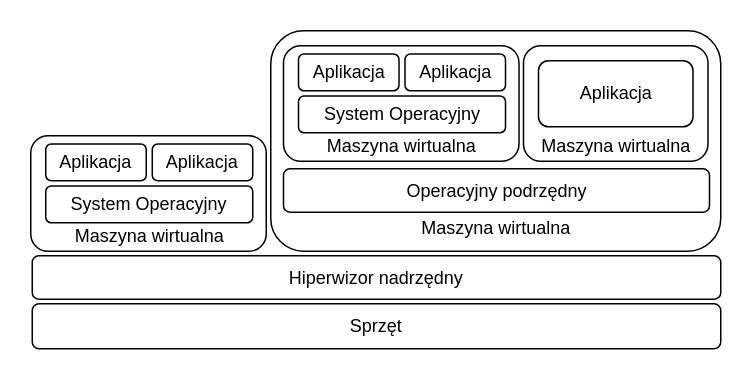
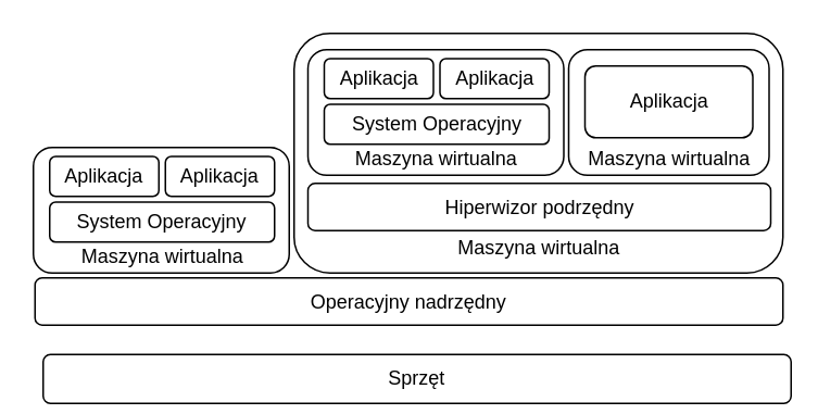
- <mxCell id="19" value="Operacyjny podrzędny" style="rounded=1;whiteSpace=wrap;html=1;fillColor=none;" vertex="1" parent="1"><mxGeometry x="188.5" y="112" width="284" height="29" as="geometry" /></mxCell>
+ <mxCell id="19" value="Hiperwizor podrzędny" style="rounded=1;whiteSpace=wrap;html=1;fillColor=none;" vertex="1" parent="1"><mxGeometry x="188.5" y="112" width="284" height="29" as="geometry" /></mxCell>
- <mxCell id="6" value="Hiperwizor nadrzędny" style="rounded=1;whiteSpace=wrap;html=1;fillColor=none;" vertex="1" parent="1"><mxGeometry x="21" y="170" width="459" height="29" as="geometry" /></mxCell>
+ <mxCell id="6" value="Operacyjny nadrzędny" style="rounded=1;whiteSpace=wrap;html=1;fillColor=none;" vertex="1" parent="1"><mxGeometry x="21" y="170" width="459" height="29" as="geometry" /></mxCell>
- <mxCell id="3" value="Sprzęt" style="rounded=1;whiteSpace=wrap;html=1;fillColor=none;" vertex="1" parent="1"><mxGeometry x="21" y="202" width="459" height="30" as="geometry" /></mxCell>
+ <mxCell id="3" value="Sprzęt" style="rounded=1;whiteSpace=wrap;html=1;fillColor=none;" vertex="1" parent="1"><mxGeometry x="26" y="217" width="459" height="30" as="geometry" /></mxCell>
